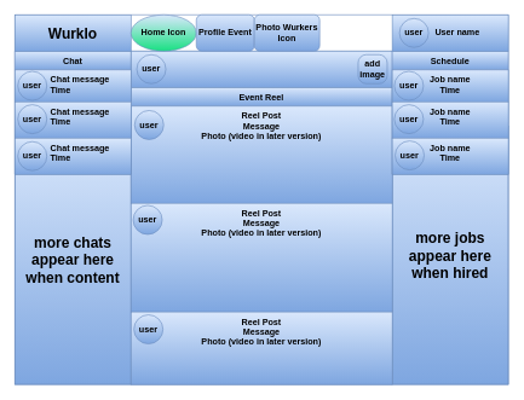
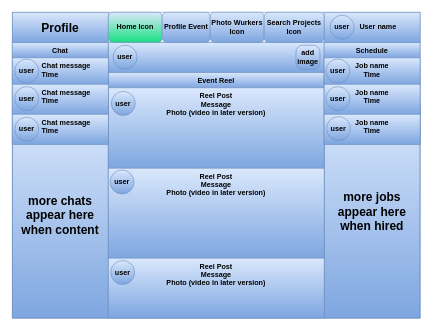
- <mxCell id="19" value="&lt;font style=&quot;font-size: 20px&quot;&gt;Wurklo&lt;/font&gt;" style="text;html=1;strokeColor=#6c8ebf;fillColor=#dae8fc;align=center;verticalAlign=middle;whiteSpace=wrap;rounded=0;gradientColor=#7ea6e0;fontStyle=1;fontColor=#000000;" parent="1" vertex="1"><mxGeometry x="20" y="20" width="160" height="50" as="geometry" /></mxCell>
+ <mxCell id="19" value="&lt;font style=&quot;font-size: 20px&quot;&gt;Profile&lt;/font&gt;" style="text;html=1;strokeColor=#6c8ebf;fillColor=#dae8fc;align=center;verticalAlign=middle;whiteSpace=wrap;rounded=0;gradientColor=#7ea6e0;fontStyle=1;fontColor=#000000;" parent="1" vertex="1"><mxGeometry x="20" y="20" width="160" height="50" as="geometry" /></mxCell>
- <mxCell id="26" value="Home Icon" style="ellipse;whiteSpace=wrap;html=1;align=center;fillColor=#dae8fc;strokeColor=#6c8ebf;fontStyle=1;fontColor=#000000;gradientColor=#19E083;" parent="1" vertex="1"><mxGeometry x="180" y="20" width="90" height="50" as="geometry" /></mxCell>
+ <mxCell id="26" value="Home Icon" style="rounded=1;whiteSpace=wrap;html=1;align=center;fillColor=#dae8fc;strokeColor=#6c8ebf;fontStyle=1;fontColor=#000000;gradientColor=#19E083;" parent="1" vertex="1"><mxGeometry x="180" y="20" width="90" height="50" as="geometry" /></mxCell>
+ <mxCell id="29" value="Search Projects Icon" style="rounded=1;whiteSpace=wrap;html=1;align=center;fillColor=#dae8fc;strokeColor=#6c8ebf;gradientColor=#7ea6e0;fontStyle=1;fontColor=#000000;" parent="1" vertex="1"><mxGeometry x="440" y="20" width="100" height="50" as="geometry" /></mxCell>
